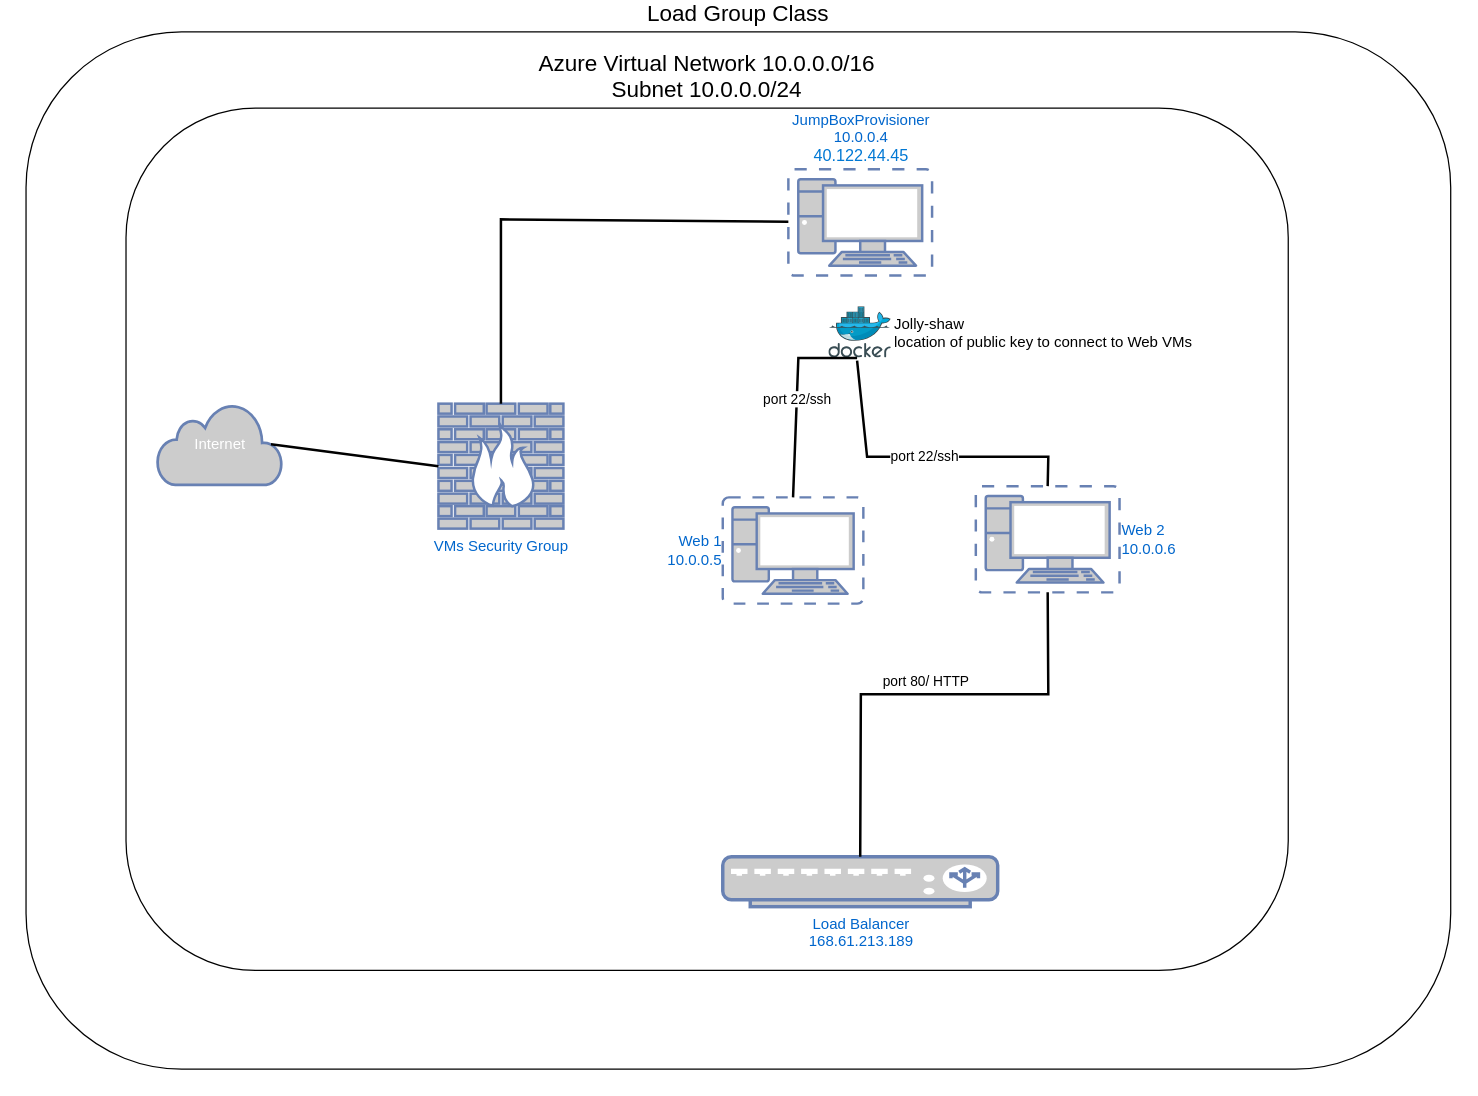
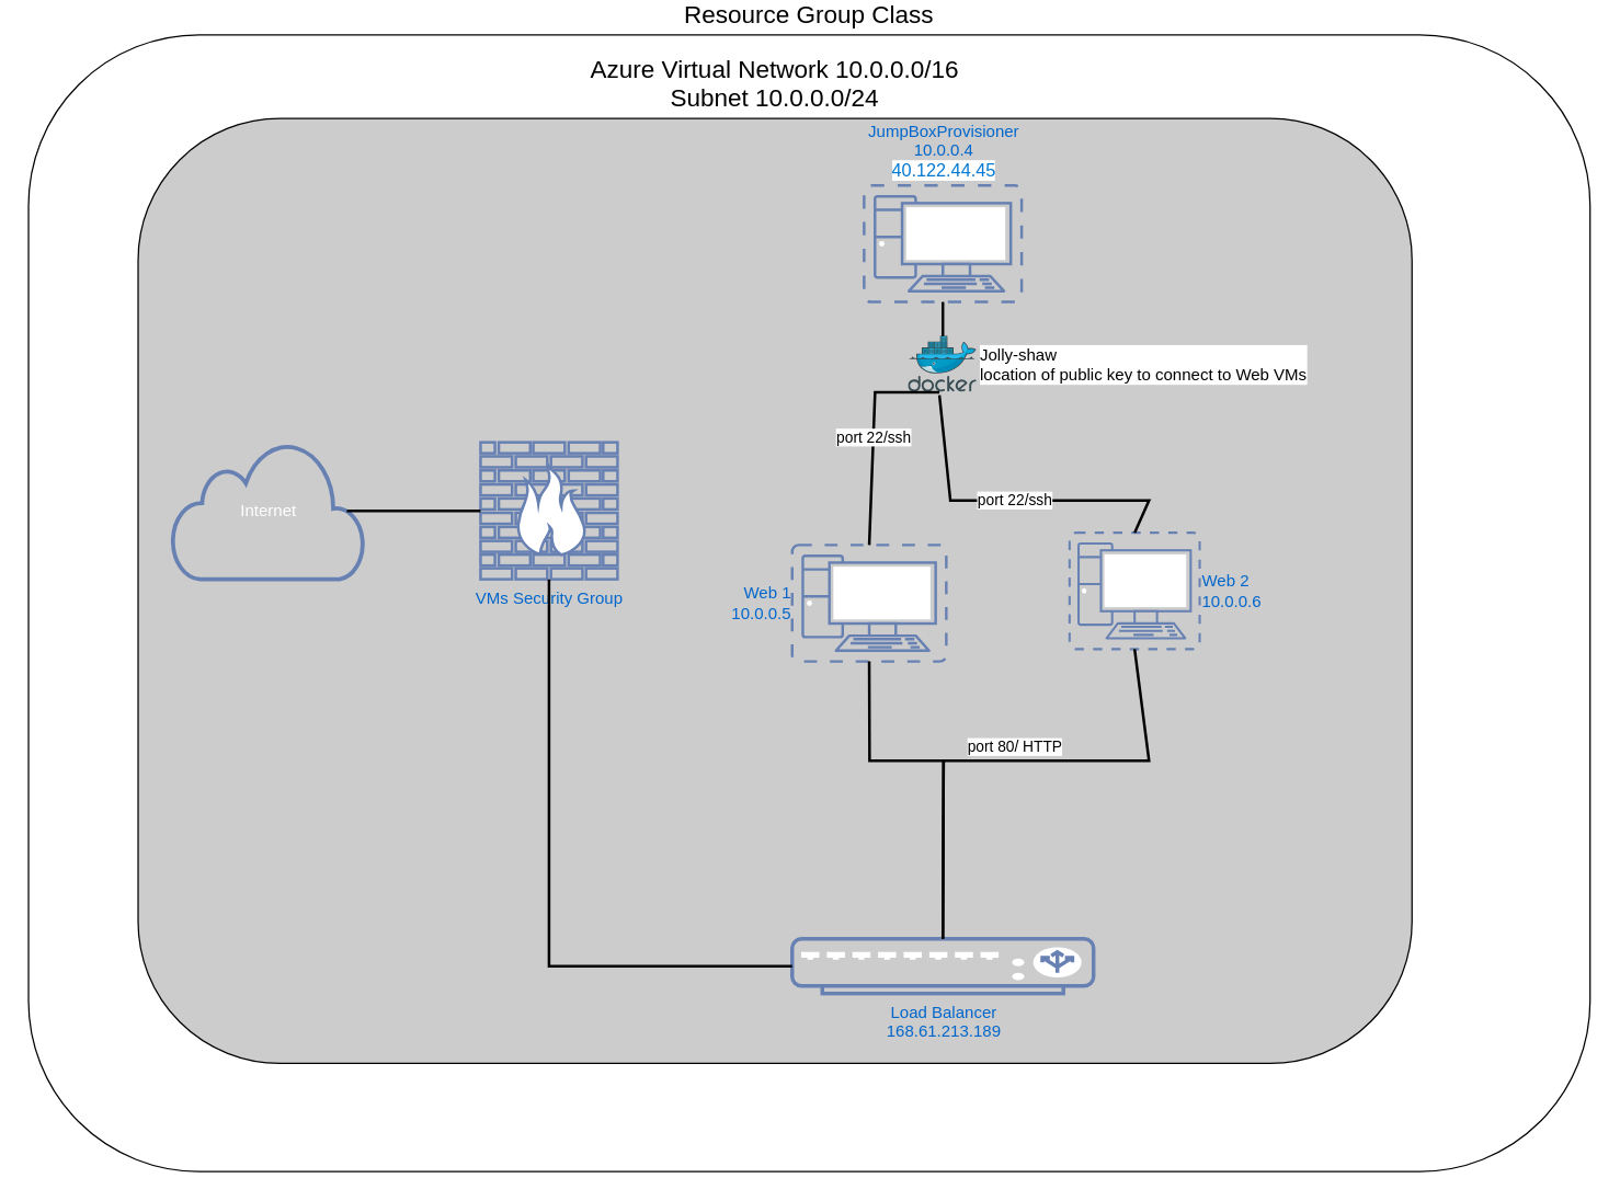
- <mxCell id="2" value="Load Group Class" style="rounded=1;whiteSpace=wrap;html=1;labelPosition=center;verticalLabelPosition=top;align=center;verticalAlign=bottom;fontSize=18;" vertex="1" parent="1"><mxGeometry x="20" y="20" width="1140" height="830" as="geometry" /></mxCell>
+ <mxCell id="2" value="Resource Group Class" style="rounded=1;whiteSpace=wrap;html=1;labelPosition=center;verticalLabelPosition=top;align=center;verticalAlign=bottom;fontSize=18;" vertex="1" parent="1"><mxGeometry x="20" y="20" width="1140" height="830" as="geometry" /></mxCell>
- <mxCell id="10" value="" style="endArrow=none;html=1;rounded=0;strokeWidth=2;exitX=0.5;exitY=0;exitDx=0;exitDy=0;exitPerimeter=0;" edge="1" parent="1" source="7" target="5"><mxGeometry width="50" height="50" relative="1" as="geometry"><mxPoint x="400" y="180" as="sourcePoint" /><mxPoint x="660" y="180" as="targetPoint" /><Array as="points"><mxPoint x="400" y="170" /></Array></mxGeometry></mxCell>
+ <mxCell id="16" value="" style="endArrow=none;html=1;rounded=0;strokeWidth=2;entryX=0.5;entryY=0;entryDx=0;entryDy=0;entryPerimeter=0;exitX=0.5;exitY=1;exitDx=0;exitDy=0;exitPerimeter=0;" edge="1" parent="1" source="5" target="15"><mxGeometry width="50" height="50" relative="1" as="geometry"><mxPoint x="787.5" y="222.5" as="sourcePoint" /><mxPoint x="897.5" y="337.5" as="targetPoint" /><Array as="points" /></mxGeometry></mxCell>
- <mxCell id="4" value="Internet" style="html=1;outlineConnect=0;fillColor=#CCCCCC;strokeColor=#6881B3;gradientColor=none;gradientDirection=north;strokeWidth=2;shape=mxgraph.networks.cloud;fontColor=#ffffff;" parent="1" vertex="1"><mxGeometry x="125" y="317.5" width="100" height="65" as="geometry" /></mxCell>
+ <mxCell id="4" value="Internet" style="html=1;outlineConnect=0;fillColor=#CCCCCC;strokeColor=#6881B3;gradientColor=none;gradientDirection=north;strokeWidth=2;shape=mxgraph.networks.cloud;fontColor=#ffffff;" parent="1" vertex="1"><mxGeometry x="125" y="317.5" width="140" height="100" as="geometry" /></mxCell>
- <mxCell id="3" value="Azure Virtual Network 10.0.0.0/16&lt;br&gt;Subnet 10.0.0.0/24" style="rounded=1;whiteSpace=wrap;html=1;labelPosition=center;verticalLabelPosition=top;align=center;verticalAlign=bottom;fontSize=18;" vertex="1" parent="1"><mxGeometry x="100" y="81" width="930" height="690" as="geometry" /></mxCell>
+ <mxCell id="3" value="Azure Virtual Network 10.0.0.0/16&lt;br&gt;Subnet 10.0.0.0/24" style="rounded=1;whiteSpace=wrap;html=1;labelPosition=center;verticalLabelPosition=top;align=center;verticalAlign=bottom;fontSize=18;fillColor=#cccccc;" vertex="1" parent="1"><mxGeometry x="100" y="81" width="930" height="690" as="geometry" /></mxCell>
- <mxCell id="9" value="Web 2&lt;br&gt;10.0.0.6" style="fontColor=#0066CC;verticalAlign=middle;verticalLabelPosition=middle;labelPosition=right;align=left;html=1;outlineConnect=0;fillColor=#CCCCCC;strokeColor=#6881B3;gradientColor=none;gradientDirection=north;strokeWidth=2;shape=mxgraph.networks.virtual_pc;" vertex="1" parent="1"><mxGeometry x="780" y="383.5" width="115" height="85" as="geometry" /></mxCell>
+ <mxCell id="9" value="Web 2&lt;br&gt;10.0.0.6" style="fontColor=#0066CC;verticalAlign=middle;verticalLabelPosition=middle;labelPosition=right;align=left;html=1;outlineConnect=0;fillColor=#CCCCCC;strokeColor=#6881B3;gradientColor=none;gradientDirection=north;strokeWidth=2;shape=mxgraph.networks.virtual_pc;" vertex="1" parent="1"><mxGeometry x="780" y="383.5" width="95" height="85" as="geometry" /></mxCell>
+ <mxCell id="13" value="" style="endArrow=none;html=1;rounded=0;strokeWidth=2;exitX=0.5;exitY=0;exitDx=0;exitDy=0;exitPerimeter=0;entryX=0.5;entryY=1;entryDx=0;entryDy=0;entryPerimeter=0;" edge="1" parent="1" source="6" target="8"><mxGeometry width="50" height="50" relative="1" as="geometry"><mxPoint x="740" y="460" as="sourcePoint" /><mxPoint x="790" y="410" as="targetPoint" /><Array as="points"><mxPoint x="688" y="550" /><mxPoint x="634" y="550" /></Array></mxGeometry></mxCell>
+ <mxCell id="12" value="" style="endArrow=none;html=1;rounded=0;strokeWidth=2;entryX=0.5;entryY=1;entryDx=0;entryDy=0;entryPerimeter=0;exitX=0;exitY=0.5;exitDx=0;exitDy=0;exitPerimeter=0;" edge="1" parent="1" source="6" target="7"><mxGeometry width="50" height="50" relative="1" as="geometry"><mxPoint x="740" y="360" as="sourcePoint" /><mxPoint x="790" y="310" as="targetPoint" /><Array as="points"><mxPoint x="400" y="700" /></Array></mxGeometry></mxCell>
